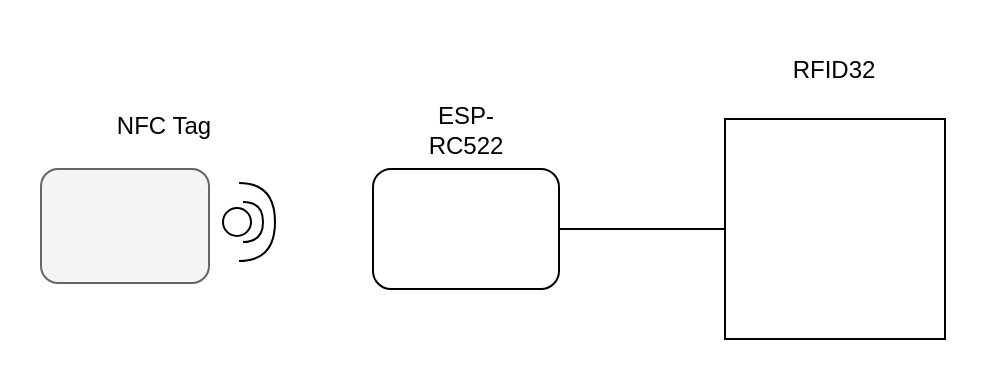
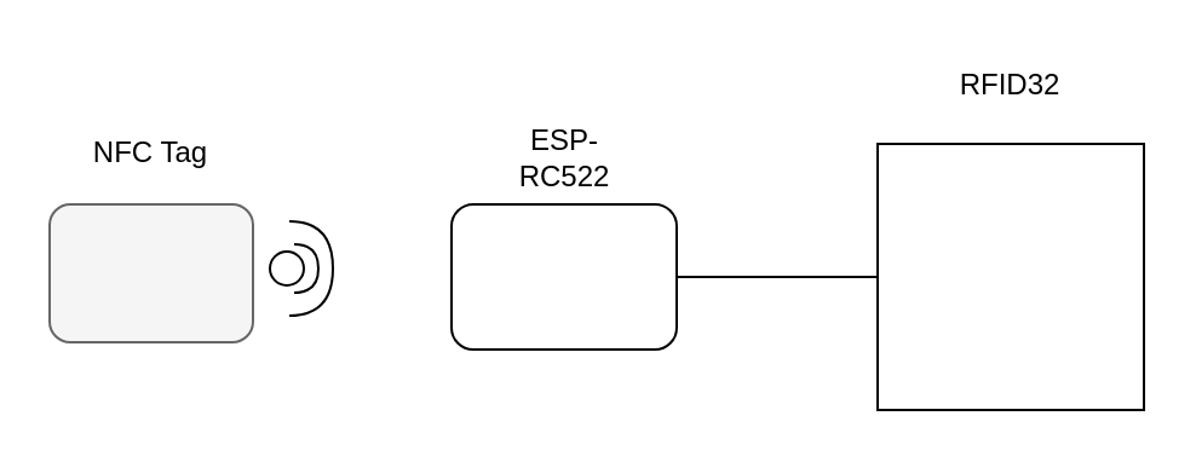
- <mxCell id="8" value="&lt;div&gt;NFC Tag&lt;/div&gt;" style="text;strokeColor=none;align=center;fillColor=none;html=1;verticalAlign=middle;whiteSpace=wrap;rounded=0;" vertex="1" parent="1"><mxGeometry x="52" y="48" width="60" height="30" as="geometry" /></mxCell>
+ <mxCell id="8" value="&lt;div&gt;NFC Tag&lt;/div&gt;" style="text;strokeColor=none;align=center;fillColor=none;html=1;verticalAlign=middle;whiteSpace=wrap;rounded=0;" vertex="1" parent="1"><mxGeometry x="32" y="48" width="60" height="30" as="geometry" /></mxCell>
